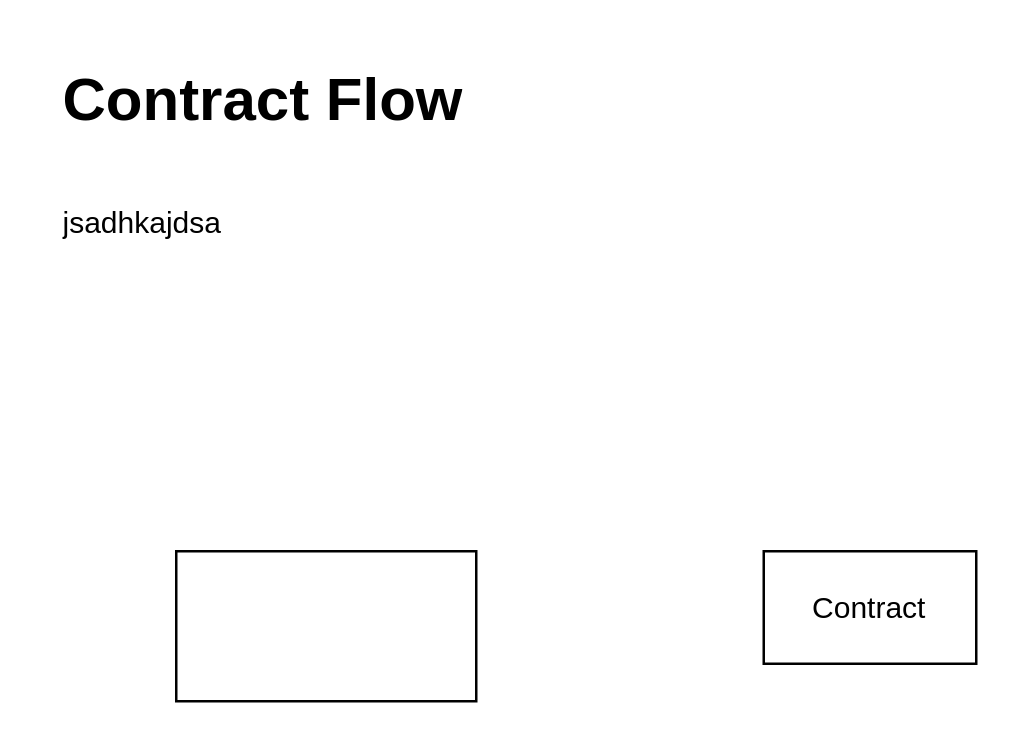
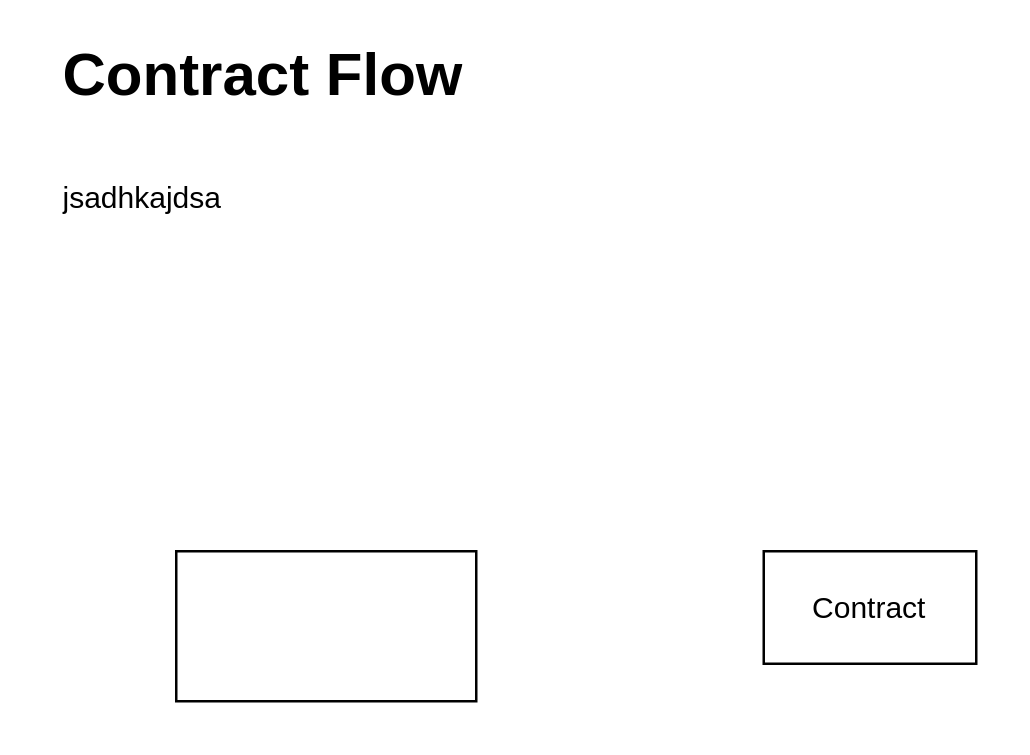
- <mxCell id="2" value="&lt;h1&gt;&lt;span&gt;Contract Flow&lt;/span&gt;&lt;/h1&gt;&lt;h1&gt;&lt;span style=&quot;font-size: 12px ; font-weight: normal&quot;&gt;jsadhkajdsa&lt;/span&gt;&lt;br&gt;&lt;/h1&gt;" style="text;html=1;strokeColor=none;fillColor=none;spacing=5;spacingTop=-20;whiteSpace=wrap;overflow=hidden;rounded=0;" vertex="1" parent="1"><mxGeometry x="20" y="20" width="190" height="120" as="geometry" /></mxCell>
+ <mxCell id="2" value="&lt;h1&gt;&lt;span&gt;Contract Flow&lt;/span&gt;&lt;/h1&gt;&lt;h1&gt;&lt;span style=&quot;font-size: 12px ; font-weight: normal&quot;&gt;jsadhkajdsa&lt;/span&gt;&lt;br&gt;&lt;/h1&gt;" style="text;html=1;strokeColor=none;fillColor=none;spacing=5;spacingTop=-20;whiteSpace=wrap;overflow=hidden;rounded=0;" vertex="1" parent="1"><mxGeometry x="20" y="10" width="190" height="120" as="geometry" /></mxCell>
